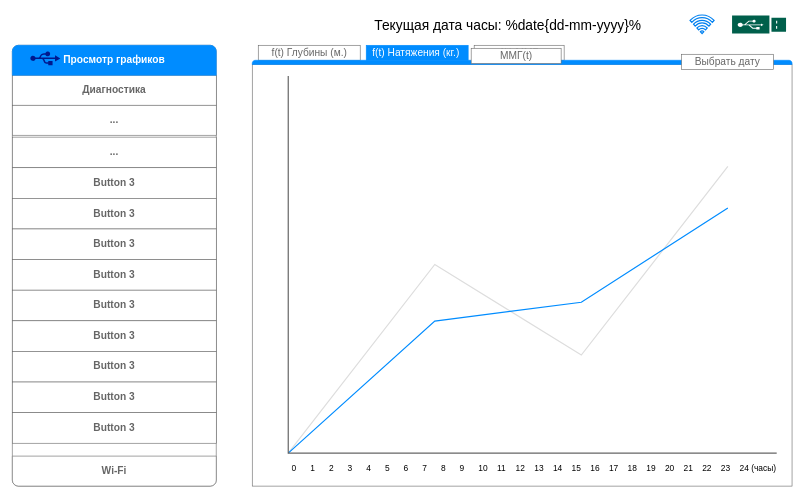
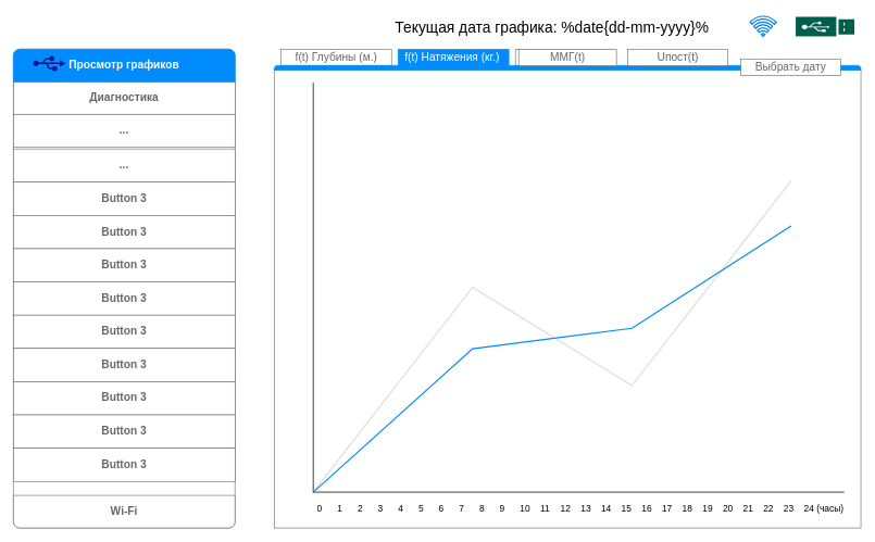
- <mxCell id="30" value="&lt;p style=&quot;line-height: 120%;&quot;&gt;&lt;font style=&quot;font-size: 23px;&quot;&gt;&amp;nbsp; Текущая дата часы: %date{dd-mm-yyyy}%&lt;/font&gt;&lt;/p&gt;" style="text;html=1;strokeColor=none;fillColor=none;align=center;verticalAlign=middle;whiteSpace=wrap;overflow=hidden;strokeWidth=3;" vertex="1" parent="1"><mxGeometry x="560" y="20" width="560" height="40" as="geometry" /></mxCell>
+ <mxCell id="30" value="&lt;p style=&quot;line-height: 120%;&quot;&gt;&lt;font style=&quot;font-size: 23px;&quot;&gt;&amp;nbsp; Текущая дата графика: %date{dd-mm-yyyy}%&lt;/font&gt;&lt;/p&gt;" style="text;html=1;strokeColor=none;fillColor=none;align=center;verticalAlign=middle;whiteSpace=wrap;overflow=hidden;strokeWidth=3;" vertex="1" parent="1"><mxGeometry x="560" y="20" width="560" height="40" as="geometry" /></mxCell>
+ <mxCell id="24" value="Uпост(t)" style="strokeColor=inherit;fillColor=inherit;gradientColor=inherit;strokeWidth=1;shadow=0;dashed=0;align=center;html=1;shape=mxgraph.mockup.containers.rrect;rSize=0;fontSize=17;fontColor=#666666;gradientColor=none;" vertex="1" parent="18"><mxGeometry x="542.045" width="153.409" height="25.521" as="geometry" /></mxCell>
- <mxCell id="26" value="ММГ(t)" style="strokeColor=inherit;fillColor=inherit;gradientColor=inherit;strokeWidth=1;shadow=0;dashed=0;align=center;html=1;shape=mxgraph.mockup.containers.rrect;rSize=0;fontSize=17;fontColor=#666666;gradientColor=none;" vertex="1" parent="18"><mxGeometry x="365" y="5" width="150" height="25.521" as="geometry" /></mxCell>
+ <mxCell id="26" value="ММГ(t)" style="strokeColor=inherit;fillColor=inherit;gradientColor=inherit;strokeWidth=1;shadow=0;dashed=0;align=center;html=1;shape=mxgraph.mockup.containers.rrect;rSize=0;fontSize=17;fontColor=#666666;gradientColor=none;" vertex="1" parent="18"><mxGeometry x="375" width="150" height="25.521" as="geometry" /></mxCell>
